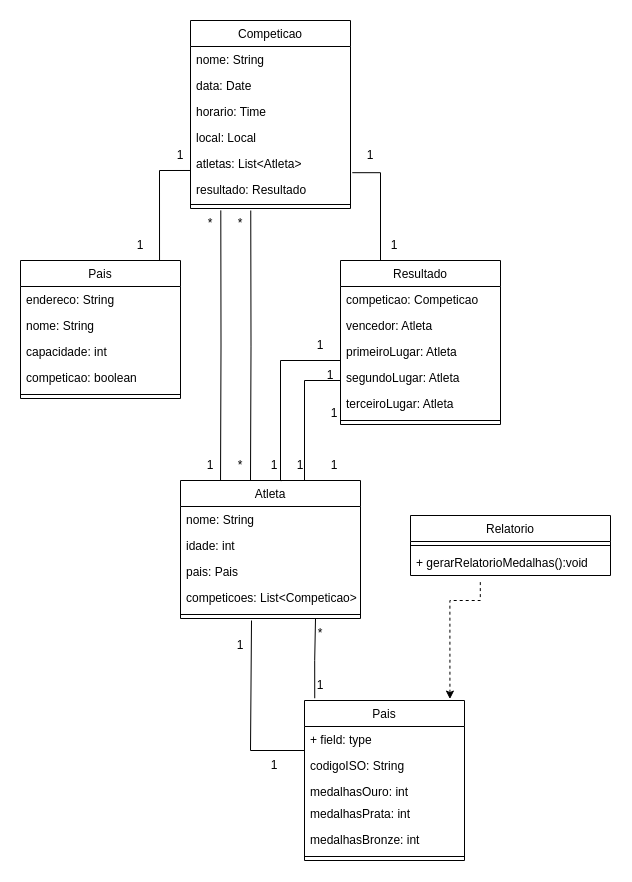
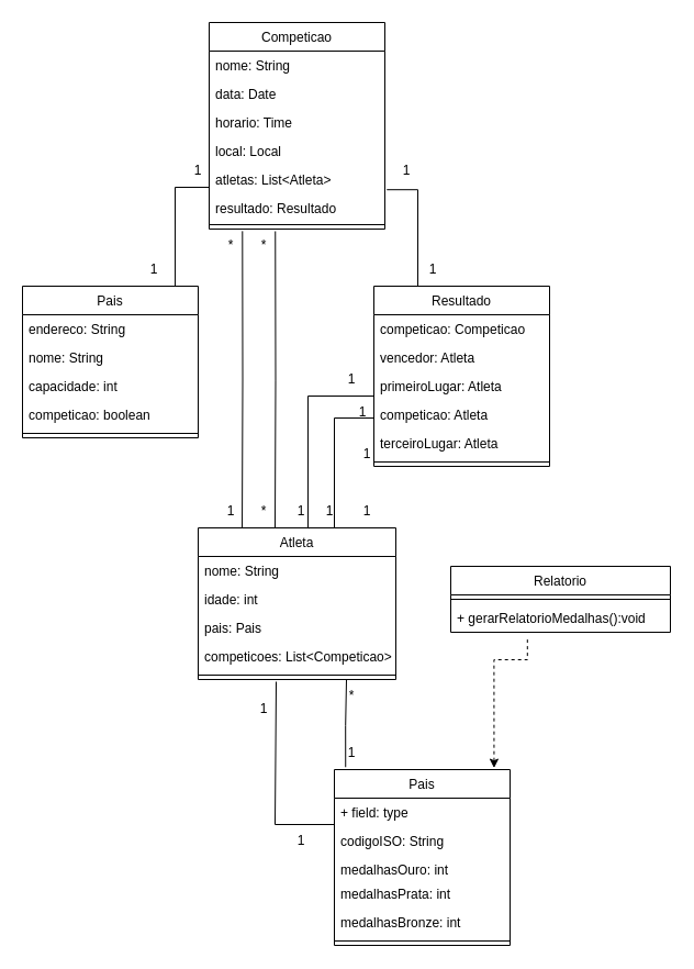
- <mxCell id="29" value="segundoLugar: Atleta" style="text;align=left;verticalAlign=top;spacingLeft=4;spacingRight=4;" vertex="1" parent="25"><mxGeometry y="104" width="160" height="26" as="geometry" /></mxCell>
+ <mxCell id="29" value="competicao: Atleta" style="text;align=left;verticalAlign=top;spacingLeft=4;spacingRight=4;" vertex="1" parent="25"><mxGeometry y="104" width="160" height="26" as="geometry" /></mxCell>
